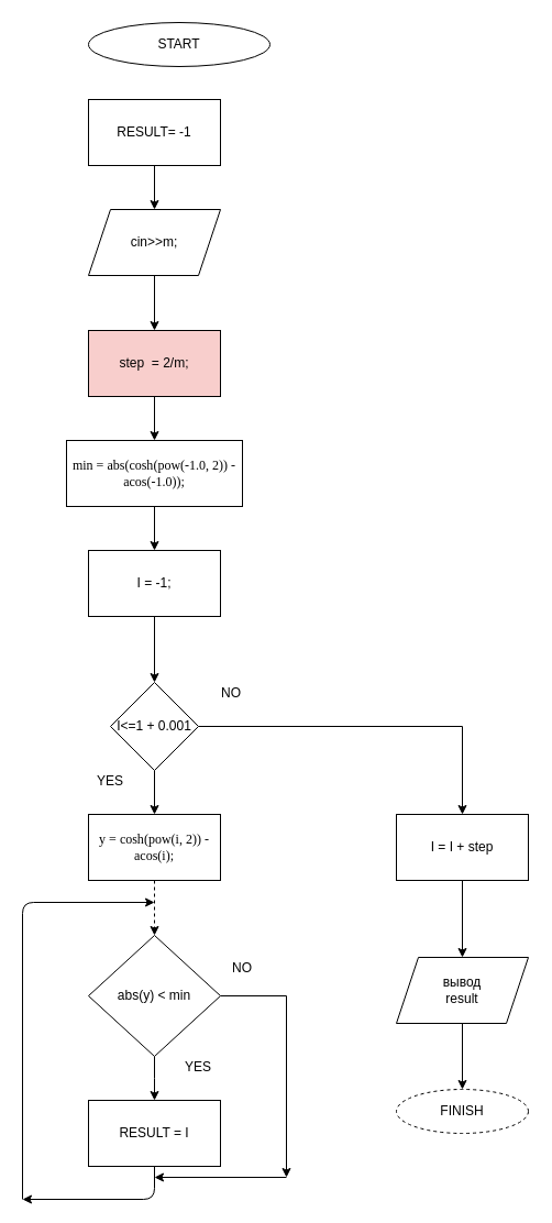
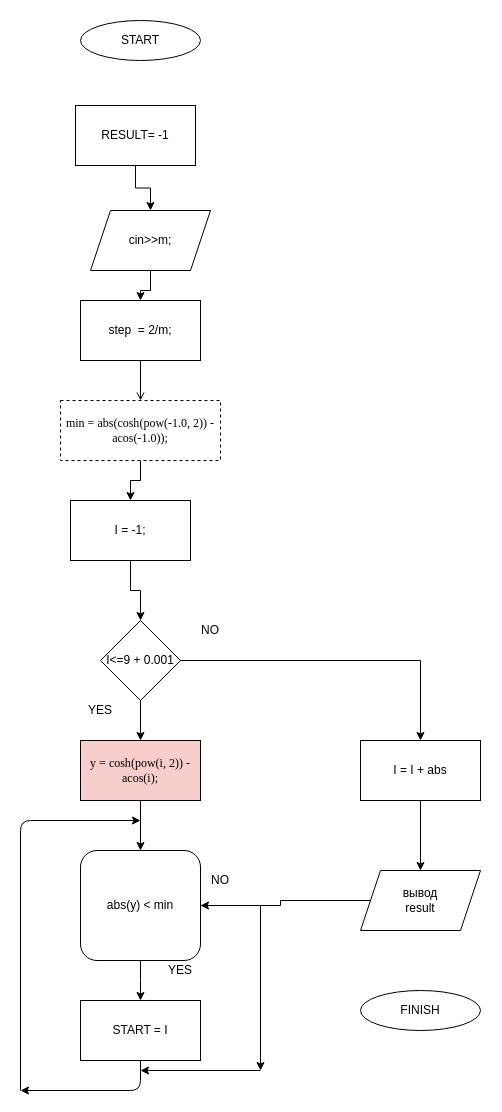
- <mxCell id="2" value="START" style="ellipse;whiteSpace=wrap;html=1;" vertex="1" parent="1"><mxGeometry x="80" y="20" width="165" height="40" as="geometry" /></mxCell>
+ <mxCell id="2" value="START" style="ellipse;whiteSpace=wrap;html=1;" vertex="1" parent="1"><mxGeometry x="80" y="20" width="120" height="40" as="geometry" /></mxCell>
- <mxCell id="4" value="RESULT= -1" style="rounded=0;whiteSpace=wrap;html=1;" vertex="1" parent="1"><mxGeometry x="80" y="90" width="120" height="60" as="geometry" /></mxCell>
+ <mxCell id="4" value="RESULT= -1" style="rounded=0;whiteSpace=wrap;html=1;" vertex="1" parent="1"><mxGeometry x="75" y="105" width="120" height="60" as="geometry" /></mxCell>
- <mxCell id="6" value="cin&amp;gt;&amp;gt;m;" style="shape=parallelogram;perimeter=parallelogramPerimeter;whiteSpace=wrap;html=1;fixedSize=1;" vertex="1" parent="1"><mxGeometry x="80" y="190" width="120" height="60" as="geometry" /></mxCell>
+ <mxCell id="6" value="cin&amp;gt;&amp;gt;m;" style="shape=parallelogram;perimeter=parallelogramPerimeter;whiteSpace=wrap;html=1;fixedSize=1;" vertex="1" parent="1"><mxGeometry x="90" y="210" width="120" height="60" as="geometry" /></mxCell>
- <mxCell id="8" value="step &amp;nbsp;= 2/m;" style="rounded=0;whiteSpace=wrap;html=1;fillColor=#f8cecc;" vertex="1" parent="1"><mxGeometry x="80" y="300" width="120" height="60" as="geometry" /></mxCell>
+ <mxCell id="8" value="step &amp;nbsp;= 2/m;" style="rounded=0;whiteSpace=wrap;html=1;" vertex="1" parent="1"><mxGeometry x="80" y="300" width="120" height="60" as="geometry" /></mxCell>
- <mxCell id="7" style="edgeStyle=orthogonalEdgeStyle;rounded=0;orthogonalLoop=1;jettySize=auto;html=1;entryX=0.5;entryY=0;entryDx=0;entryDy=0;" edge="1" parent="1" source="8" target="10"><mxGeometry relative="1" as="geometry" /></mxCell>
+ <mxCell id="7" style="edgeStyle=orthogonalEdgeStyle;rounded=0;orthogonalLoop=1;jettySize=auto;html=1;entryX=0.5;entryY=0;entryDx=0;entryDy=0;endArrow=open;" edge="1" parent="1" source="8" target="10"><mxGeometry relative="1" as="geometry" /></mxCell>
- <mxCell id="10" value="&lt;p style=&quot;margin: 0px; font-stretch: normal; line-height: normal; font-family: menlo;&quot;&gt;min = &lt;span style=&quot;&quot;&gt;abs&lt;/span&gt;(&lt;span style=&quot;&quot;&gt;cosh&lt;/span&gt;(&lt;span style=&quot;&quot;&gt;pow&lt;/span&gt;(-&lt;span style=&quot;&quot;&gt;1.0&lt;/span&gt;, &lt;span style=&quot;&quot;&gt;2&lt;/span&gt;)) - &lt;span style=&quot;&quot;&gt;acos&lt;/span&gt;(-&lt;span style=&quot;&quot;&gt;1.0&lt;/span&gt;));&lt;/p&gt;" style="rounded=0;whiteSpace=wrap;html=1;labelBackgroundColor=none;" vertex="1" parent="1"><mxGeometry x="60" y="400" width="160" height="60" as="geometry" /></mxCell>
+ <mxCell id="10" value="&lt;p style=&quot;margin: 0px; font-stretch: normal; line-height: normal; font-family: menlo;&quot;&gt;min = &lt;span style=&quot;&quot;&gt;abs&lt;/span&gt;(&lt;span style=&quot;&quot;&gt;cosh&lt;/span&gt;(&lt;span style=&quot;&quot;&gt;pow&lt;/span&gt;(-&lt;span style=&quot;&quot;&gt;1.0&lt;/span&gt;, &lt;span style=&quot;&quot;&gt;2&lt;/span&gt;)) - &lt;span style=&quot;&quot;&gt;acos&lt;/span&gt;(-&lt;span style=&quot;&quot;&gt;1.0&lt;/span&gt;));&lt;/p&gt;" style="rounded=0;whiteSpace=wrap;html=1;labelBackgroundColor=none;dashed=1;" vertex="1" parent="1"><mxGeometry x="60" y="400" width="160" height="60" as="geometry" /></mxCell>
- <mxCell id="12" value="I = -1;" style="rounded=0;whiteSpace=wrap;html=1;" vertex="1" parent="1"><mxGeometry x="80" y="500" width="120" height="60" as="geometry" /></mxCell>
+ <mxCell id="12" value="I = -1;" style="rounded=0;whiteSpace=wrap;html=1;" vertex="1" parent="1"><mxGeometry x="70" y="500" width="120" height="60" as="geometry" /></mxCell>
- <mxCell id="15" value="I&amp;lt;=1 + 0.001" style="rhombus;whiteSpace=wrap;html=1;" vertex="1" parent="1"><mxGeometry x="100" y="620" width="80" height="80" as="geometry" /></mxCell>
+ <mxCell id="15" value="I&amp;lt;=9 + 0.001" style="rhombus;whiteSpace=wrap;html=1;" vertex="1" parent="1"><mxGeometry x="100" y="620" width="80" height="80" as="geometry" /></mxCell>
- <mxCell id="19" value="&lt;p style=&quot;margin: 0px; font-stretch: normal; line-height: normal; font-family: menlo;&quot;&gt;y = &lt;span style=&quot;&quot;&gt;cosh&lt;/span&gt;(&lt;span style=&quot;&quot;&gt;pow&lt;/span&gt;(i, &lt;span style=&quot;&quot;&gt;2&lt;/span&gt;)) - &lt;span style=&quot;&quot;&gt;acos&lt;/span&gt;(i);&lt;/p&gt;" style="rounded=0;whiteSpace=wrap;html=1;labelBackgroundColor=none;" vertex="1" parent="1"><mxGeometry x="80" y="740" width="120" height="60" as="geometry" /></mxCell>
+ <mxCell id="19" value="&lt;p style=&quot;margin: 0px; font-stretch: normal; line-height: normal; font-family: menlo;&quot;&gt;y = &lt;span style=&quot;&quot;&gt;cosh&lt;/span&gt;(&lt;span style=&quot;&quot;&gt;pow&lt;/span&gt;(i, &lt;span style=&quot;&quot;&gt;2&lt;/span&gt;)) - &lt;span style=&quot;&quot;&gt;acos&lt;/span&gt;(i);&lt;/p&gt;" style="rounded=0;whiteSpace=wrap;html=1;labelBackgroundColor=none;fillColor=#f8cecc;" vertex="1" parent="1"><mxGeometry x="80" y="740" width="120" height="60" as="geometry" /></mxCell>
- <mxCell id="33" value="I = I + step" style="rounded=0;whiteSpace=wrap;html=1;" vertex="1" parent="1"><mxGeometry x="360" y="740" width="120" height="60" as="geometry" /></mxCell>
+ <mxCell id="33" value="I = I + abs" style="rounded=0;whiteSpace=wrap;html=1;" vertex="1" parent="1"><mxGeometry x="360" y="740" width="120" height="60" as="geometry" /></mxCell>
- <mxCell id="18" style="edgeStyle=orthogonalEdgeStyle;rounded=0;orthogonalLoop=1;jettySize=auto;html=1;entryX=0.5;entryY=0;entryDx=0;entryDy=0;dashed=1;" edge="1" parent="1" source="19" target="25"><mxGeometry relative="1" as="geometry" /></mxCell>
+ <mxCell id="18" style="edgeStyle=orthogonalEdgeStyle;rounded=0;orthogonalLoop=1;jettySize=auto;html=1;entryX=0.5;entryY=0;entryDx=0;entryDy=0;" edge="1" parent="1" source="19" target="25"><mxGeometry relative="1" as="geometry" /></mxCell>
- <mxCell id="25" value="abs(y) &amp;lt; min" style="rhombus;whiteSpace=wrap;html=1;" vertex="1" parent="1"><mxGeometry x="80" y="850" width="120" height="110" as="geometry" /></mxCell>
+ <mxCell id="25" value="abs(y) &amp;lt; min" style="whiteSpace=wrap;html=1;rounded=1;" vertex="1" parent="1"><mxGeometry x="80" y="850" width="120" height="110" as="geometry" /></mxCell>
- <mxCell id="20" style="edgeStyle=orthogonalEdgeStyle;rounded=0;orthogonalLoop=1;jettySize=auto;html=1;" edge="1" parent="1" source="21" target="22"><mxGeometry relative="1" as="geometry" /></mxCell>
+ <mxCell id="20" style="edgeStyle=orthogonalEdgeStyle;rounded=0;orthogonalLoop=1;jettySize=auto;html=1;" edge="1" parent="1" source="21" target="25"><mxGeometry relative="1" as="geometry" /></mxCell>
- <mxCell id="22" value="FINISH" style="ellipse;whiteSpace=wrap;html=1;dashed=1;" vertex="1" parent="1"><mxGeometry x="360" y="990" width="120" height="40" as="geometry" /></mxCell>
+ <mxCell id="22" value="FINISH" style="ellipse;whiteSpace=wrap;html=1;" vertex="1" parent="1"><mxGeometry x="360" y="990" width="120" height="40" as="geometry" /></mxCell>
- <mxCell id="28" value="RESULT = I" style="rounded=0;whiteSpace=wrap;html=1;" vertex="1" parent="1"><mxGeometry x="80" y="1000" width="120" height="60" as="geometry" /></mxCell>
+ <mxCell id="28" value="START = I" style="rounded=0;whiteSpace=wrap;html=1;" vertex="1" parent="1"><mxGeometry x="80" y="1000" width="120" height="60" as="geometry" /></mxCell>
